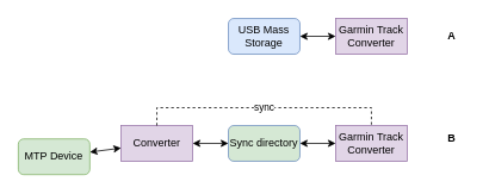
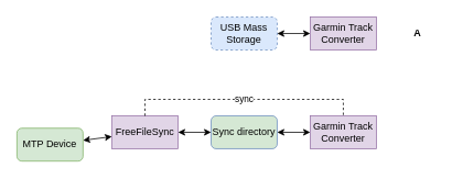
- <mxCell id="5" value="USB Mass Storage" style="rounded=1;whiteSpace=wrap;html=1;fillColor=#dae8fc;strokeColor=#6c8ebf;" vertex="1" parent="1"><mxGeometry x="255" y="20" width="80" height="40" as="geometry" /></mxCell>
+ <mxCell id="5" value="USB Mass Storage" style="rounded=1;whiteSpace=wrap;html=1;fillColor=#dae8fc;strokeColor=#6c8ebf;dashed=1;" vertex="1" parent="1"><mxGeometry x="255" y="20" width="80" height="40" as="geometry" /></mxCell>
- <mxCell id="14" value="B" style="text;html=1;strokeColor=none;fillColor=none;align=center;verticalAlign=middle;whiteSpace=wrap;rounded=0;fontStyle=1" vertex="1" parent="1"><mxGeometry x="485" y="140" width="40" height="30" as="geometry" /></mxCell>
- <mxCell id="4" value="Converter" style="rounded=0;whiteSpace=wrap;html=1;fillColor=#e1d5e7;strokeColor=#9673a6;" vertex="1" parent="1"><mxGeometry x="135" y="140" width="80" height="40" as="geometry" /></mxCell>
+ <mxCell id="4" value="FreeFileSync" style="rounded=0;whiteSpace=wrap;html=1;fillColor=#e1d5e7;strokeColor=#9673a6;" vertex="1" parent="1"><mxGeometry x="135" y="140" width="80" height="40" as="geometry" /></mxCell>
